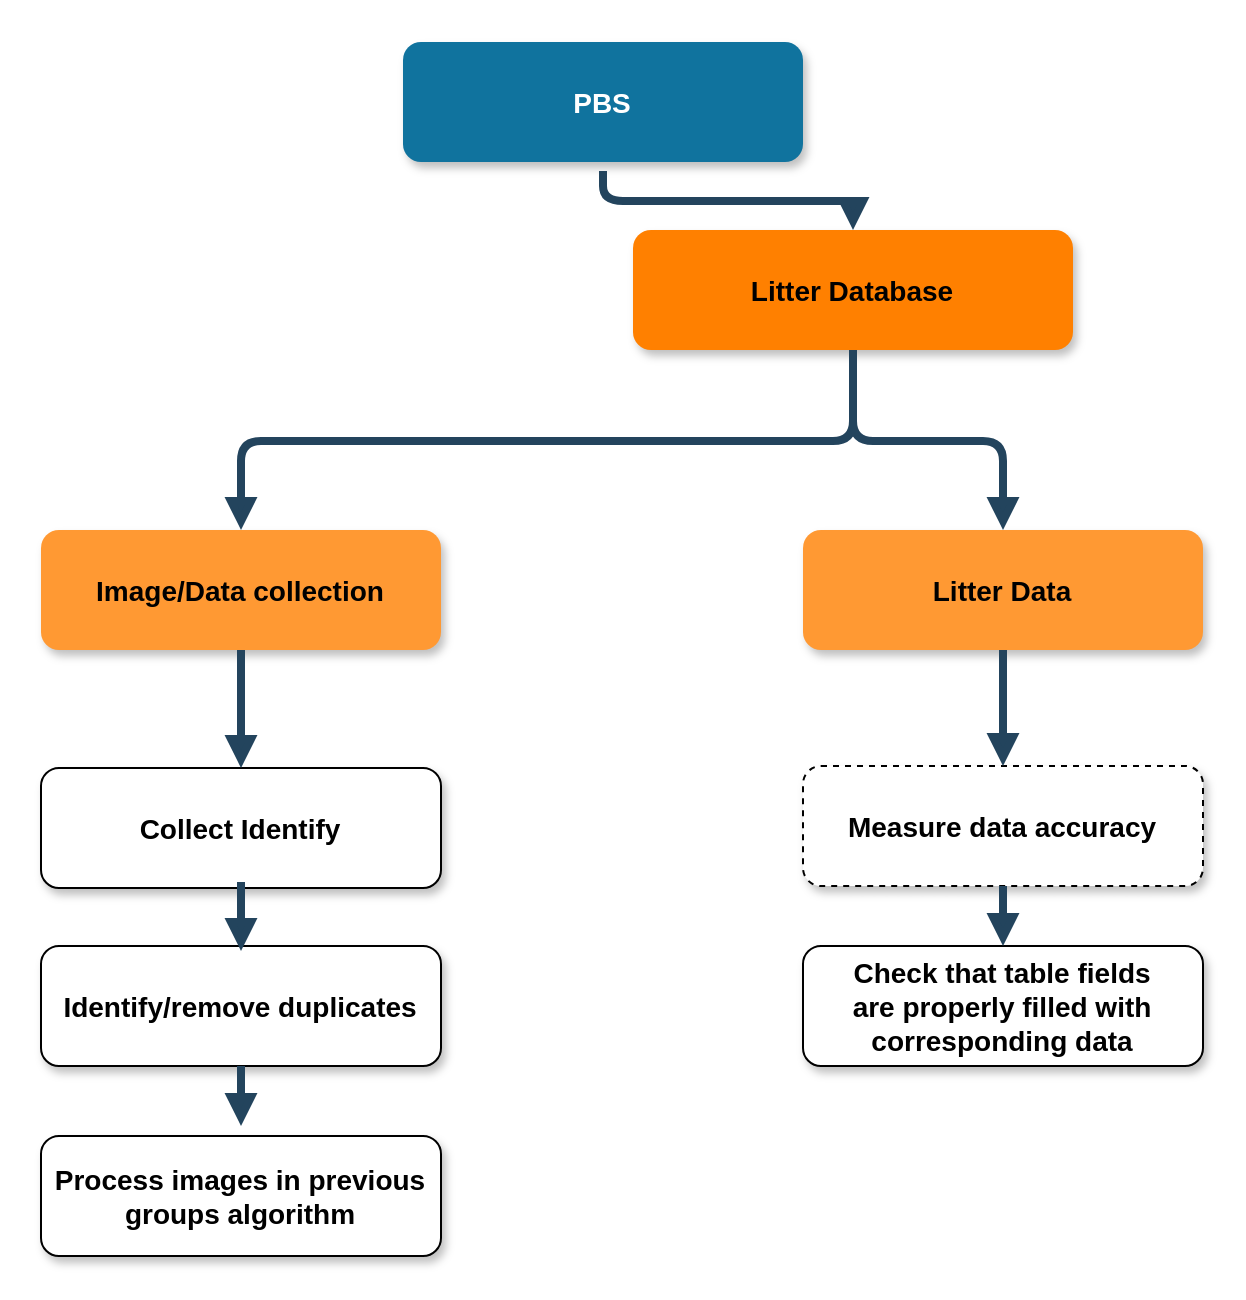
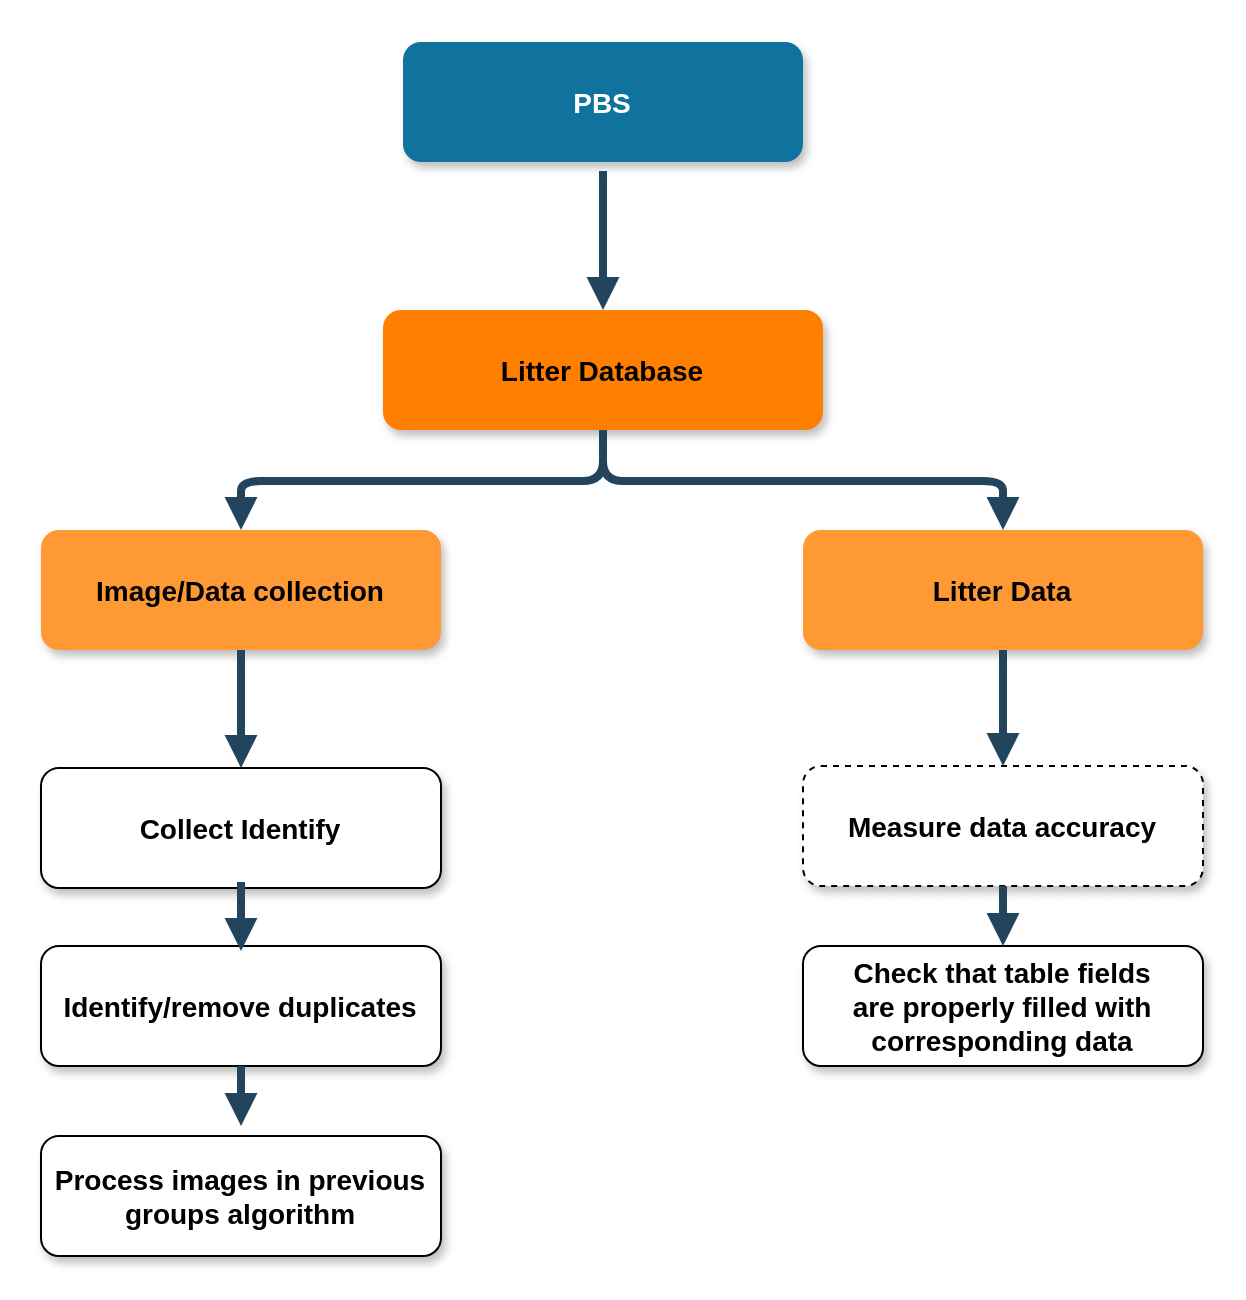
- <mxCell id="3" value="Litter Database" style="rounded=1;fillColor=#FF8000;strokeColor=none;shadow=1;fontStyle=1;fontSize=14;" parent="1" vertex="1"><mxGeometry x="316" y="114.5" width="220" height="60" as="geometry" /></mxCell>
+ <mxCell id="3" value="Litter Database" style="rounded=1;fillColor=#FF8000;strokeColor=none;shadow=1;fontStyle=1;fontSize=14;" parent="1" vertex="1"><mxGeometry x="191" y="154.5" width="220" height="60" as="geometry" /></mxCell>
